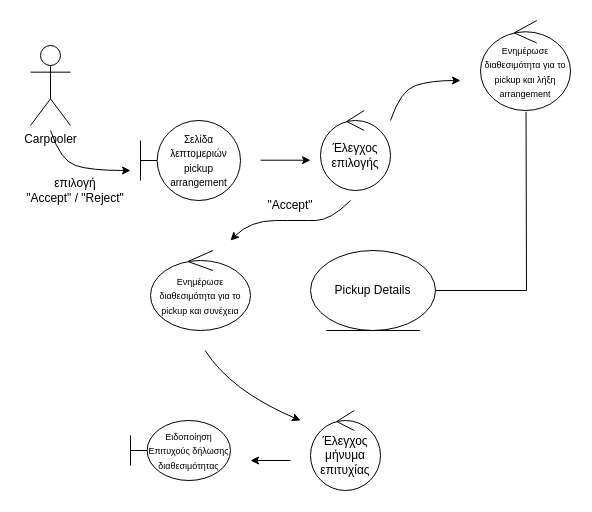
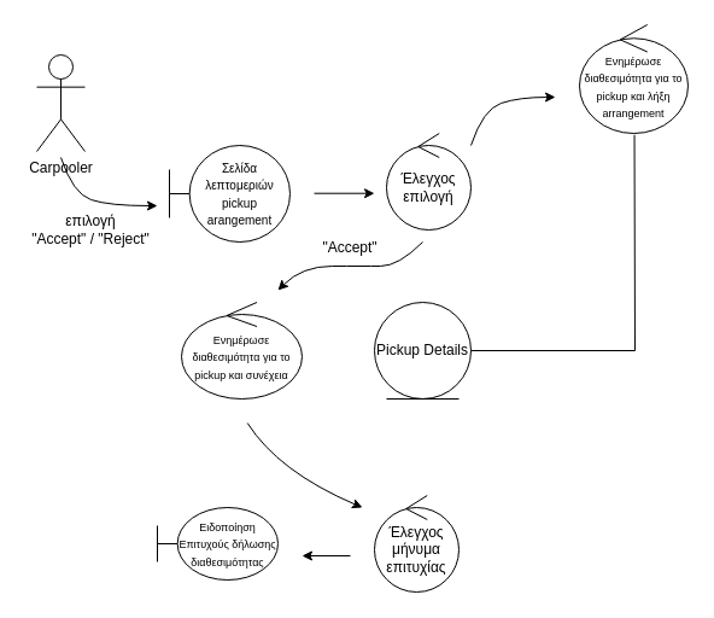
- <mxCell id="12" value="Έλεγχος επιλογής" style="ellipse;shape=umlControl;whiteSpace=wrap;html=1;" vertex="1" parent="1"><mxGeometry x="320" y="110" width="70" height="80" as="geometry" /></mxCell>
+ <mxCell id="12" value="Έλεγχος επιλογή" style="ellipse;shape=umlControl;whiteSpace=wrap;html=1;" vertex="1" parent="1"><mxGeometry x="320" y="110" width="70" height="80" as="geometry" /></mxCell>
- <mxCell id="10" value="&lt;font size=&quot;1&quot;&gt;Σελίδα λεπτομεριών pickup arrangement&lt;/font&gt;" style="shape=umlBoundary;whiteSpace=wrap;html=1;" vertex="1" parent="1"><mxGeometry x="140" y="120" width="100" height="80" as="geometry" /></mxCell>
+ <mxCell id="10" value="&lt;font size=&quot;1&quot;&gt;Σελίδα λεπτομεριών pickup arangement&lt;/font&gt;" style="shape=umlBoundary;whiteSpace=wrap;html=1;" vertex="1" parent="1"><mxGeometry x="140" y="120" width="100" height="80" as="geometry" /></mxCell>
- <mxCell id="6" value="Pickup Details" style="ellipse;shape=umlEntity;whiteSpace=wrap;html=1;" vertex="1" parent="1"><mxGeometry x="310" y="250" width="125" height="80" as="geometry" /></mxCell>
+ <mxCell id="6" value="Pickup Details" style="ellipse;shape=umlEntity;whiteSpace=wrap;html=1;" vertex="1" parent="1"><mxGeometry x="310" y="250" width="80" height="80" as="geometry" /></mxCell>
